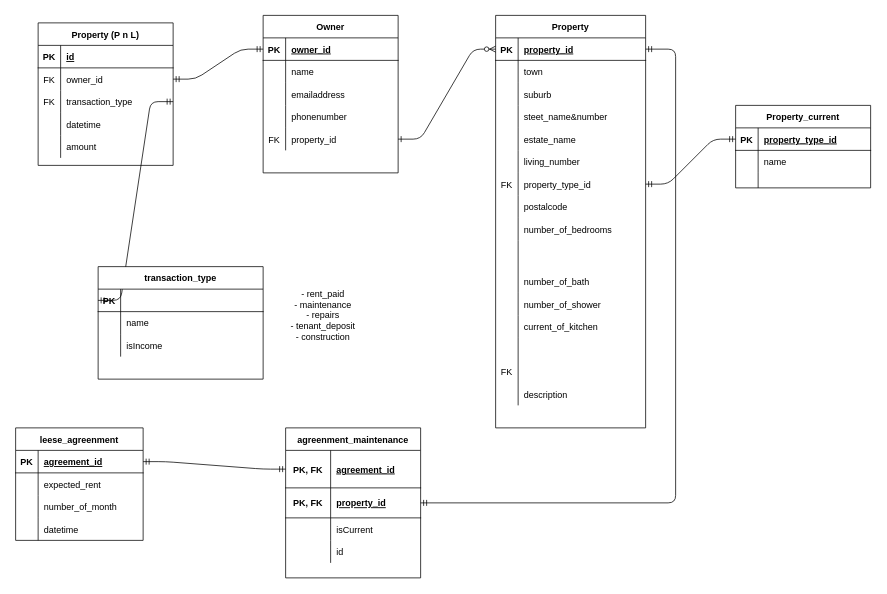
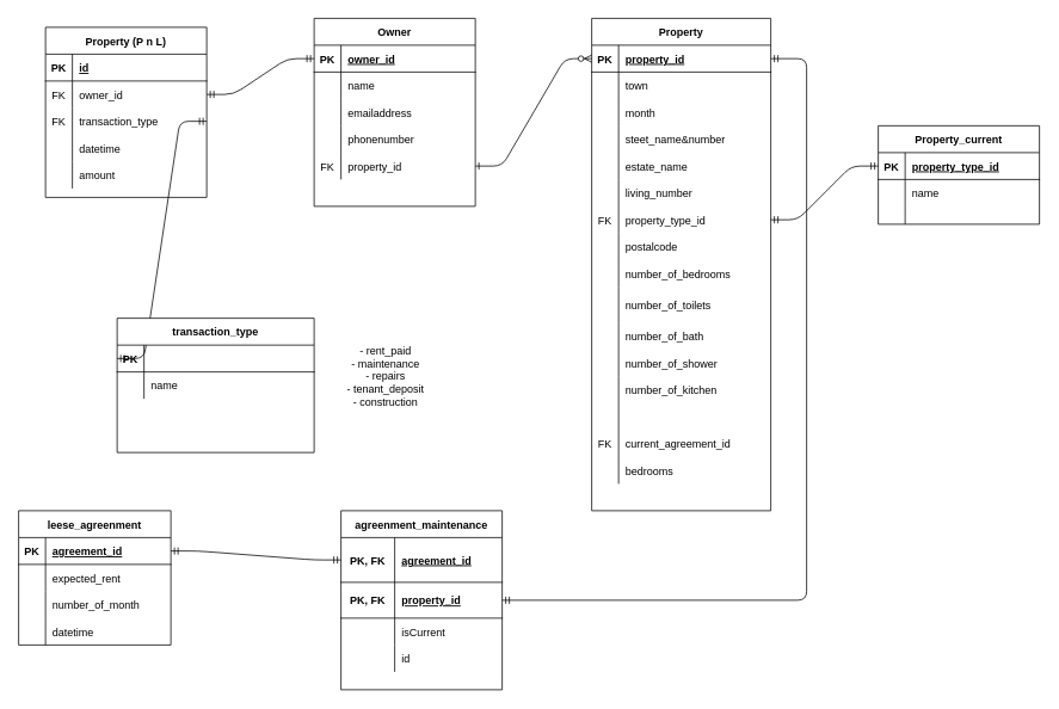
- <mxCell id="58" value="suburb" style="shape=partialRectangle;connectable=0;fillColor=none;top=0;left=0;bottom=0;right=0;align=left;spacingLeft=6;overflow=hidden;" parent="56" vertex="1"><mxGeometry x="30" width="170" height="30" as="geometry" /></mxCell>
+ <mxCell id="58" value="month" style="shape=partialRectangle;connectable=0;fillColor=none;top=0;left=0;bottom=0;right=0;align=left;spacingLeft=6;overflow=hidden;" parent="56" vertex="1"><mxGeometry x="30" width="170" height="30" as="geometry" /></mxCell>
+ <mxCell id="79" value="number_of_toilets" style="shape=partialRectangle;connectable=0;fillColor=none;top=0;left=0;bottom=0;right=0;align=left;spacingLeft=6;overflow=hidden;" parent="77" vertex="1"><mxGeometry x="30" width="170" height="40" as="geometry" /></mxCell>
- <mxCell id="88" value="current_of_kitchen" style="shape=partialRectangle;connectable=0;fillColor=none;top=0;left=0;bottom=0;right=0;align=left;spacingLeft=6;overflow=hidden;" parent="86" vertex="1"><mxGeometry x="30" width="170" height="30" as="geometry" /></mxCell>
+ <mxCell id="88" value="number_of_kitchen" style="shape=partialRectangle;connectable=0;fillColor=none;top=0;left=0;bottom=0;right=0;align=left;spacingLeft=6;overflow=hidden;" parent="86" vertex="1"><mxGeometry x="30" width="170" height="30" as="geometry" /></mxCell>
- <mxCell id="32" value="isIncome" style="shape=partialRectangle;connectable=0;fillColor=none;top=0;left=0;bottom=0;right=0;align=left;spacingLeft=6;overflow=hidden;" parent="30" vertex="1"><mxGeometry x="30" width="190" height="30" as="geometry" /></mxCell>
+ <mxCell id="93" value="current_agreement_id" style="shape=partialRectangle;connectable=0;fillColor=none;top=0;left=0;bottom=0;right=0;align=left;spacingLeft=6;overflow=hidden;" parent="91" vertex="1"><mxGeometry x="30" width="170" height="30" as="geometry" /></mxCell>
- <mxCell id="96" value="description" style="shape=partialRectangle;connectable=0;fillColor=none;top=0;left=0;bottom=0;right=0;align=left;spacingLeft=6;overflow=hidden;" parent="94" vertex="1"><mxGeometry x="30" width="170" height="30" as="geometry" /></mxCell>
+ <mxCell id="96" value="bedrooms" style="shape=partialRectangle;connectable=0;fillColor=none;top=0;left=0;bottom=0;right=0;align=left;spacingLeft=6;overflow=hidden;" parent="94" vertex="1"><mxGeometry x="30" width="170" height="30" as="geometry" /></mxCell>
